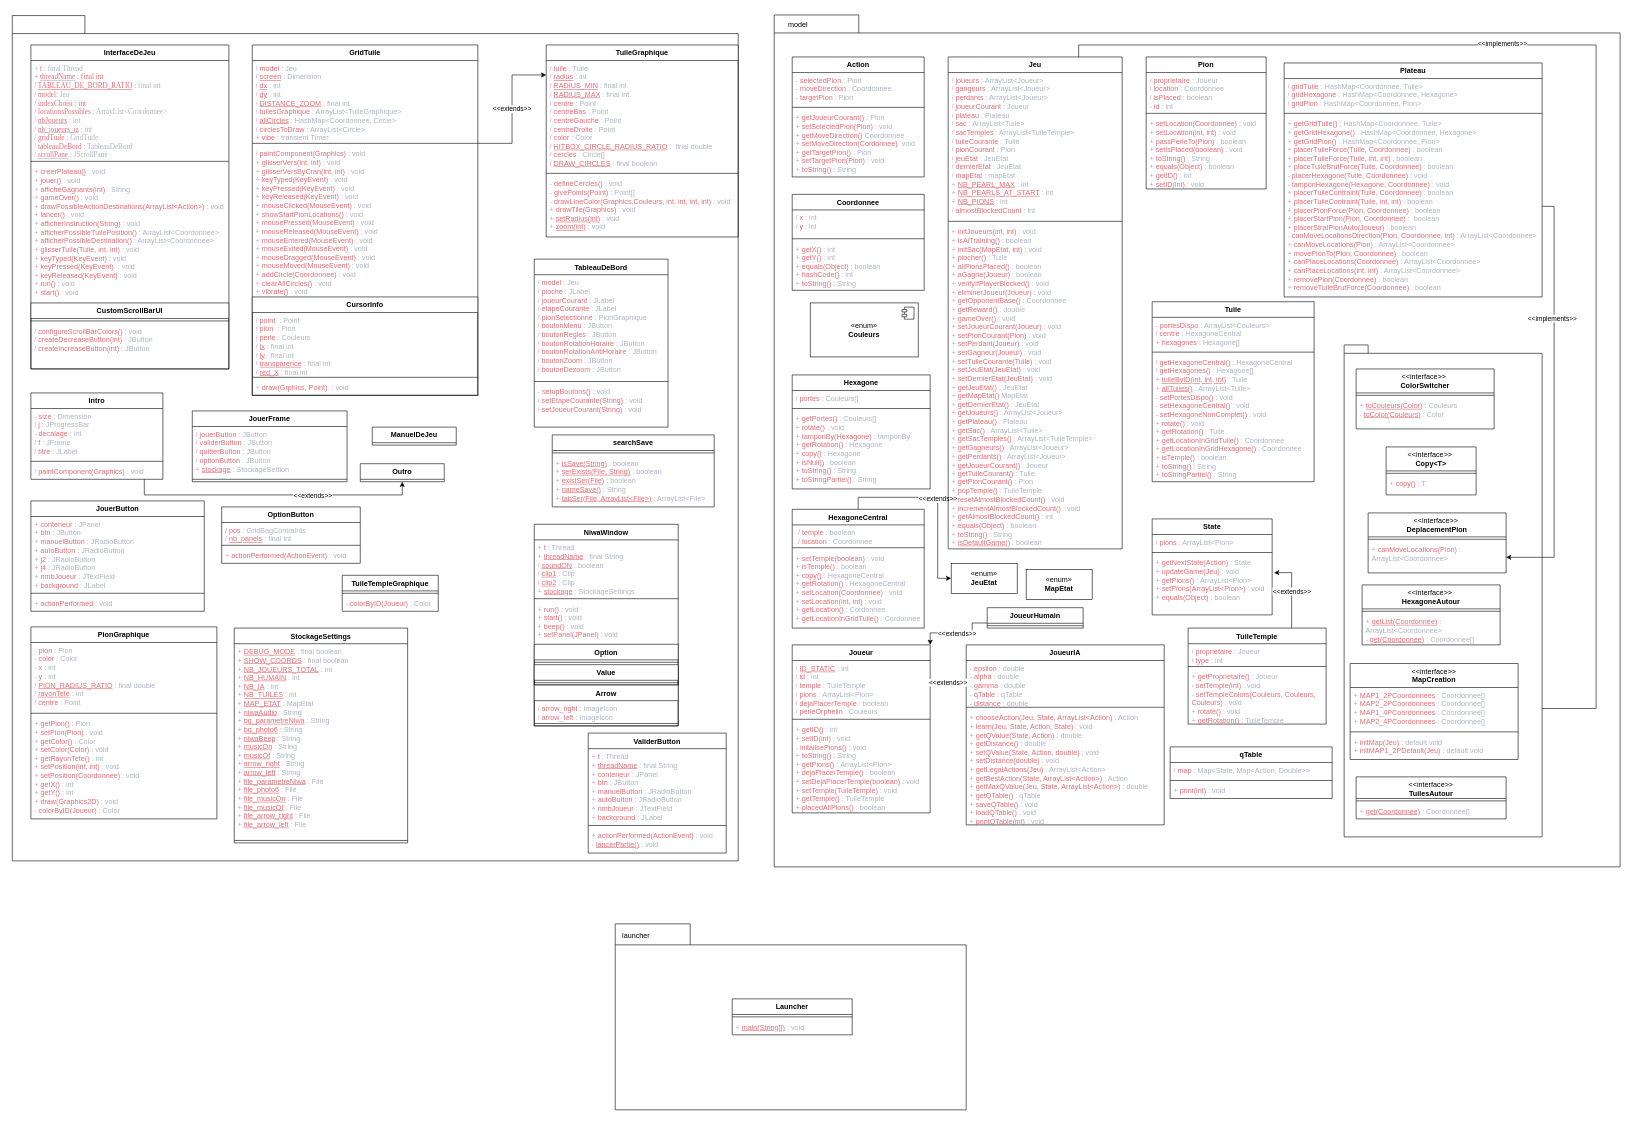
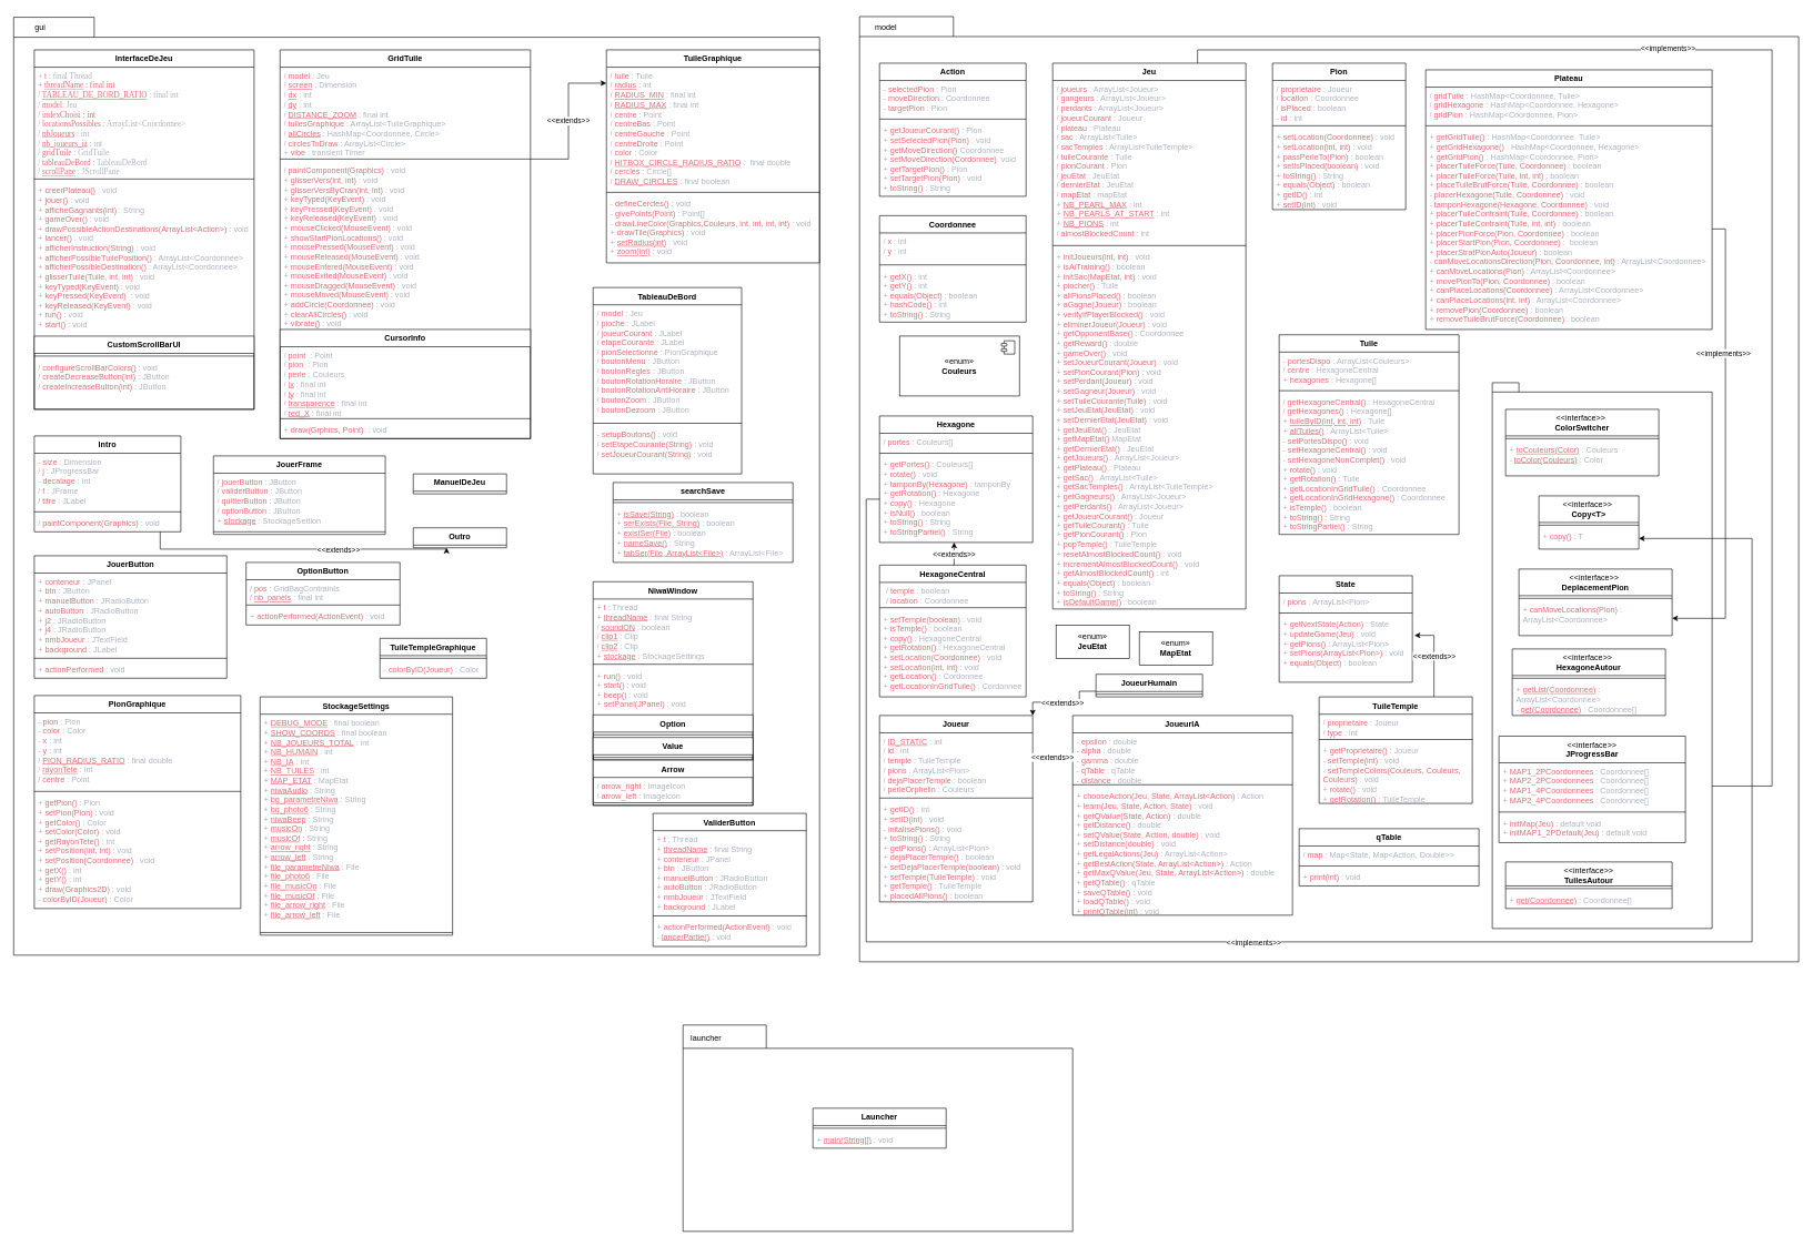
+ <mxCell id="169" value="gui" style="text;html=1;strokeColor=none;fillColor=none;align=center;verticalAlign=middle;whiteSpace=wrap;rounded=0;" vertex="1" parent="1"><mxGeometry x="30" y="25" width="60" height="30" as="geometry" /></mxCell>
- <mxCell id="45" value="&lt;b&gt;Outro&lt;/b&gt;" style="swimlane;fontStyle=0;childLayout=stackLayout;horizontal=1;startSize=26;fillColor=none;horizontalStack=0;resizeParent=1;resizeParentMax=0;resizeLast=0;collapsible=1;marginBottom=0;whiteSpace=wrap;html=1;" vertex="1" parent="1"><mxGeometry x="600" y="772" width="140" height="30" as="geometry" /></mxCell>
+ <mxCell id="45" value="&lt;b&gt;Outro&lt;/b&gt;" style="swimlane;fontStyle=0;childLayout=stackLayout;horizontal=1;startSize=26;fillColor=none;horizontalStack=0;resizeParent=1;resizeParentMax=0;resizeLast=0;collapsible=1;marginBottom=0;whiteSpace=wrap;html=1;" vertex="1" parent="1"><mxGeometry x="620" y="792" width="140" height="30" as="geometry" /></mxCell>
- <mxCell id="86" value="&amp;lt;&amp;lt;extends&amp;gt;&amp;gt;" style="edgeStyle=orthogonalEdgeStyle;rounded=0;orthogonalLoop=1;jettySize=auto;html=1;exitX=0.5;exitY=0;exitDx=0;exitDy=0;" edge="1" parent="1" source="87" target="97"><mxGeometry relative="1" as="geometry" /></mxCell>
+ <mxCell id="86" value="&amp;lt;&amp;lt;extends&amp;gt;&amp;gt;" style="edgeStyle=orthogonalEdgeStyle;rounded=0;orthogonalLoop=1;jettySize=auto;html=1;exitX=0.5;exitY=0;exitDx=0;exitDy=0;entryX=0.487;entryY=1;entryDx=0;entryDy=0;entryPerimeter=0;" edge="1" parent="1" source="87" target="85"><mxGeometry relative="1" as="geometry" /></mxCell>
- <mxCell id="149" value="&lt;span style=&quot;font-weight: normal;&quot;&gt;&amp;lt;&amp;lt;interface&amp;gt;&amp;gt;&lt;/span&gt;&lt;br&gt;MapCreation" style="swimlane;fontStyle=1;align=center;verticalAlign=top;childLayout=stackLayout;horizontal=1;startSize=40;horizontalStack=0;resizeParent=1;resizeParentMax=0;resizeLast=0;collapsible=1;marginBottom=0;whiteSpace=wrap;html=1;" vertex="1" parent="1"><mxGeometry x="2250" y="1105" width="280" height="160" as="geometry" /></mxCell>
+ <mxCell id="149" value="&lt;span style=&quot;font-weight: normal;&quot;&gt;&amp;lt;&amp;lt;interface&amp;gt;&amp;gt;&lt;/span&gt;&lt;br&gt;JProgressBar" style="swimlane;fontStyle=1;align=center;verticalAlign=top;childLayout=stackLayout;horizontal=1;startSize=40;horizontalStack=0;resizeParent=1;resizeParentMax=0;resizeLast=0;collapsible=1;marginBottom=0;whiteSpace=wrap;html=1;" vertex="1" parent="1"><mxGeometry x="2250" y="1105" width="280" height="160" as="geometry" /></mxCell>
+ <mxCell id="163" style="edgeStyle=orthogonalEdgeStyle;rounded=0;orthogonalLoop=1;jettySize=auto;html=1;exitX=0;exitY=0.5;exitDx=0;exitDy=0;entryX=1;entryY=0.5;entryDx=0;entryDy=0;" edge="1" parent="1" source="85" target="142"><mxGeometry relative="1" as="geometry"><Array as="points"><mxPoint x="1300" y="749" /><mxPoint x="1300" y="1414" /><mxPoint x="2630" y="1414" /><mxPoint x="2630" y="808" /></Array></mxGeometry></mxCell>
+ <mxCell id="164" value="&amp;lt;&amp;lt;implements&amp;gt;&amp;gt;" style="edgeLabel;html=1;align=center;verticalAlign=middle;resizable=0;points=[];" vertex="1" connectable="0" parent="163"><mxGeometry x="-0.092" relative="1" as="geometry"><mxPoint x="-1" as="offset" /></mxGeometry></mxCell>
